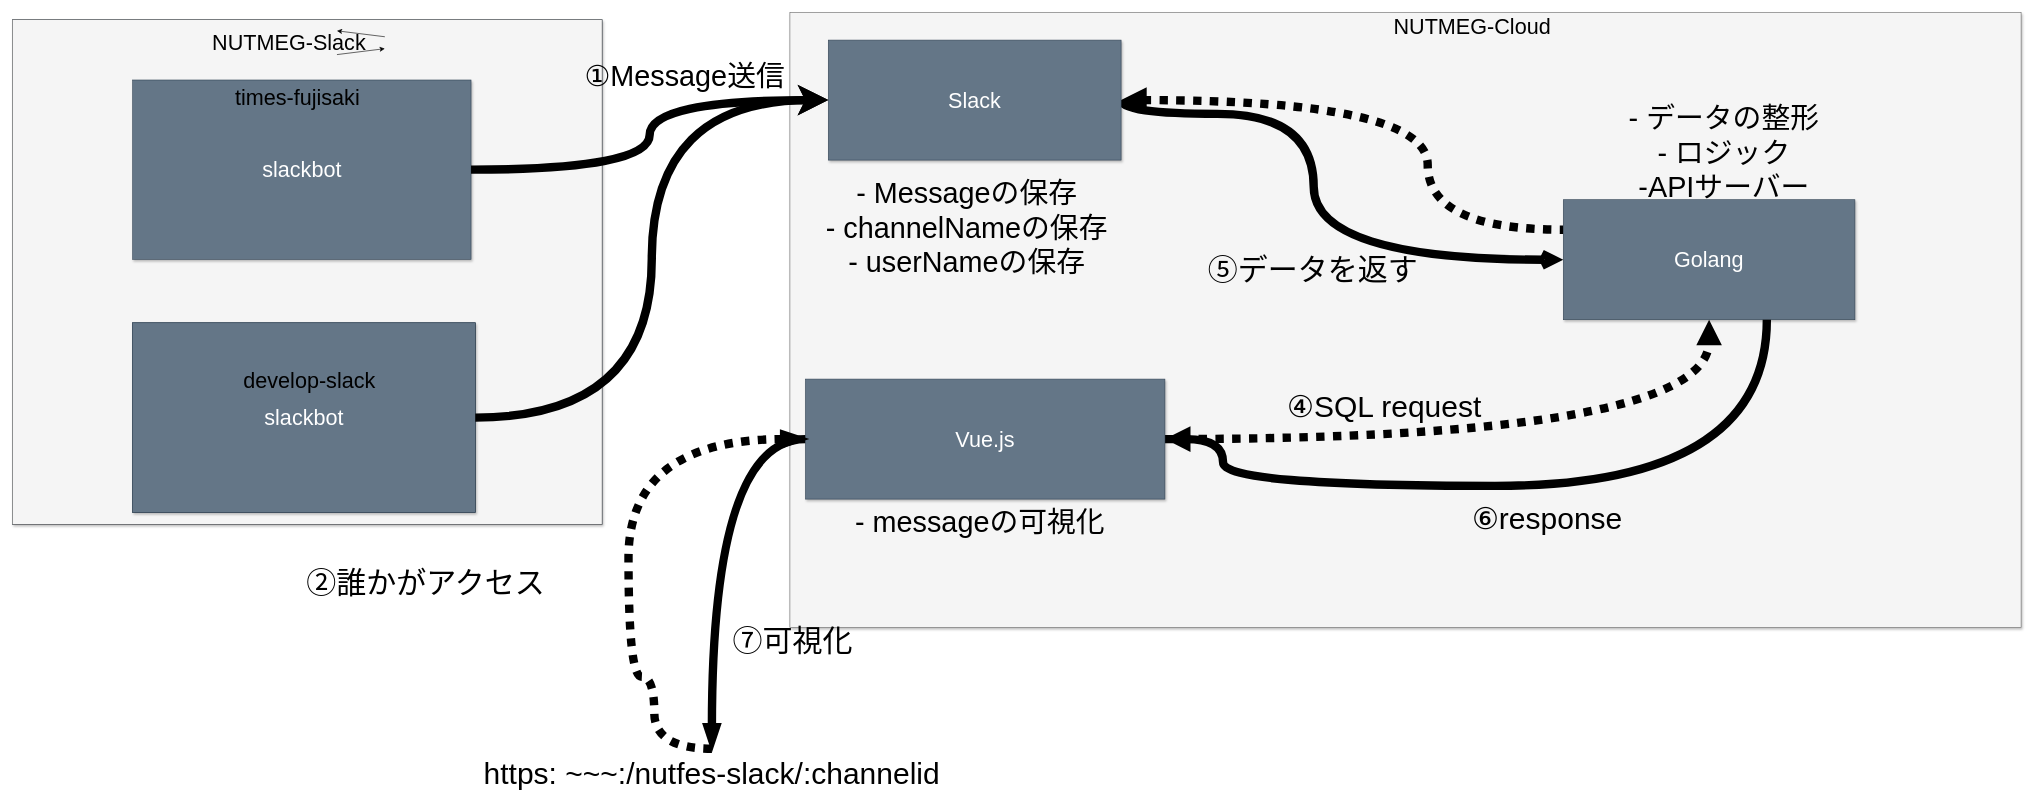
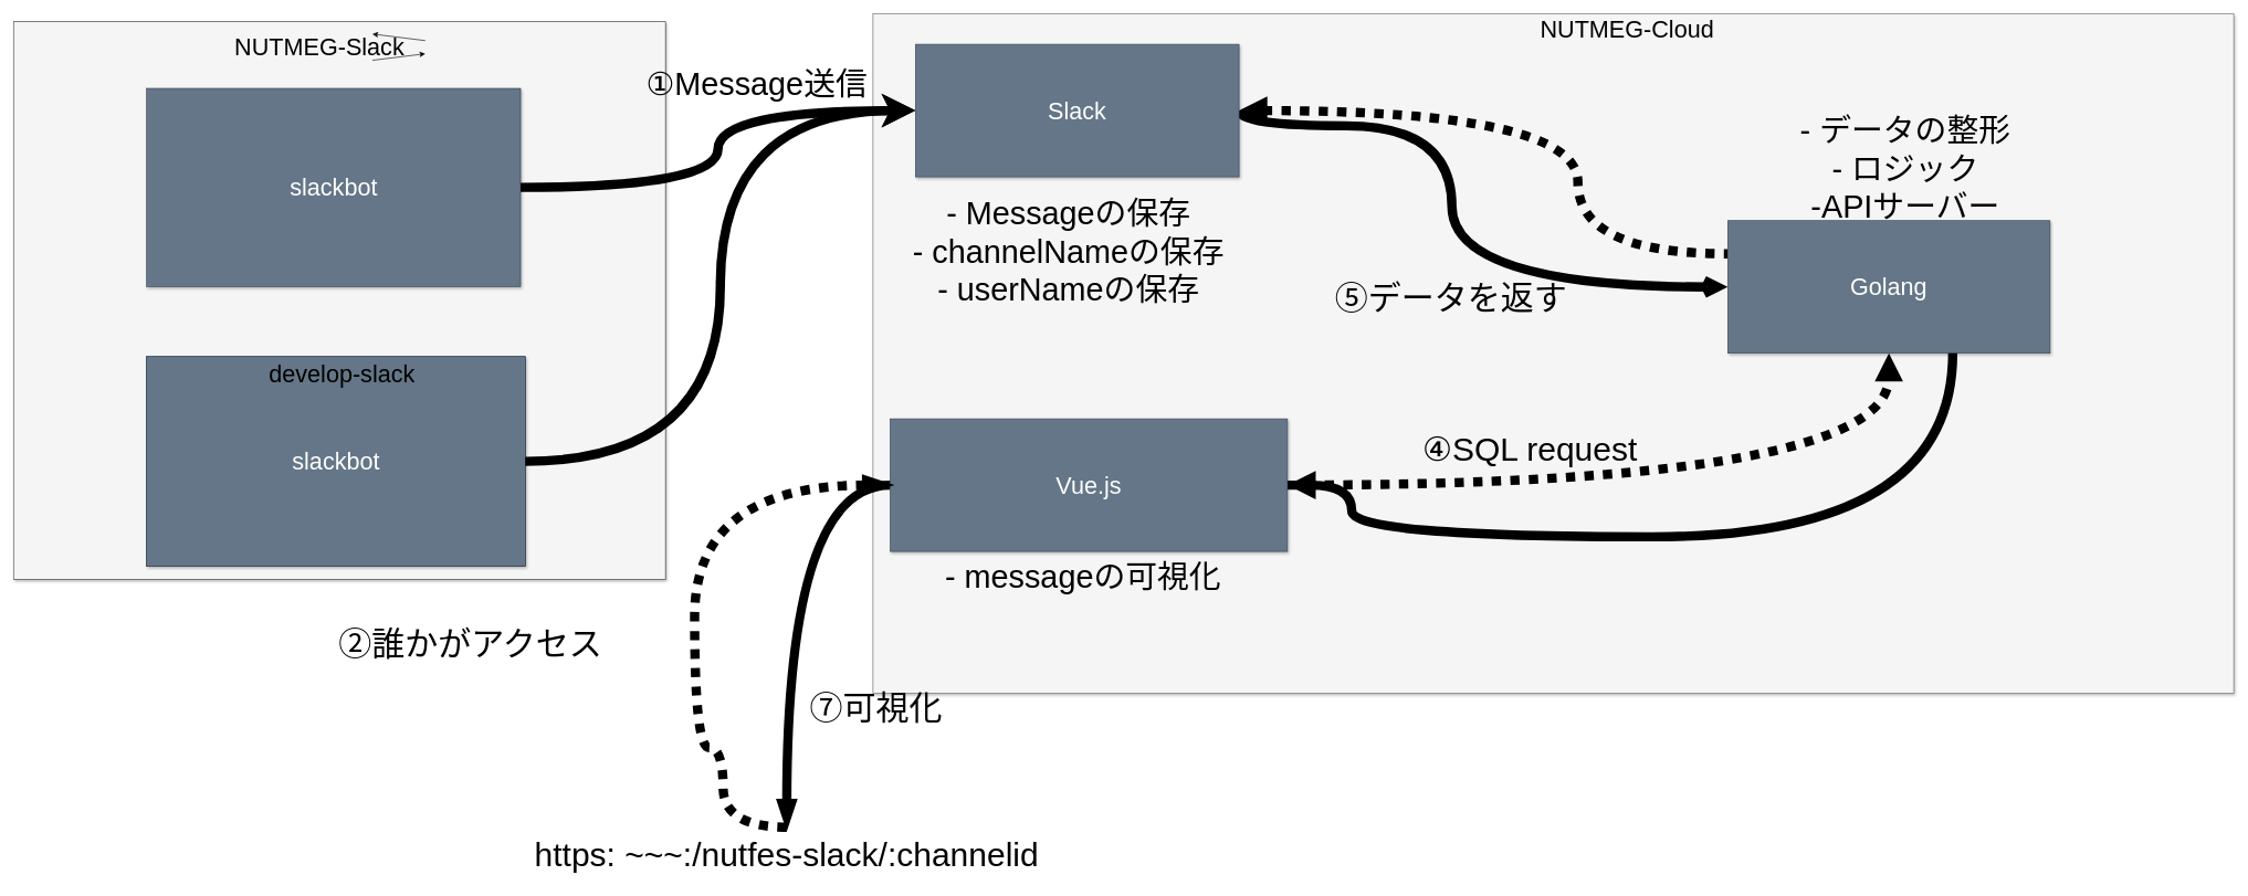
- <mxCell id="8" value="&lt;font color=&quot;#000000&quot;&gt;times-fujisaki&lt;/font&gt;" style="text;strokeColor=none;align=center;fillColor=none;html=1;verticalAlign=middle;whiteSpace=wrap;rounded=0;shadow=1;fontSize=36;" vertex="1" parent="6"><mxGeometry x="115.158" y="9.256" width="319.356" height="39.67" as="geometry" /></mxCell>
- <mxCell id="11" value="&lt;font color=&quot;#000000&quot;&gt;develop-slack&lt;/font&gt;" style="text;strokeColor=none;align=center;fillColor=none;html=1;verticalAlign=middle;whiteSpace=wrap;rounded=0;shadow=1;fontSize=36;" vertex="1" parent="9"><mxGeometry x="135.341" y="76.612" width="319.356" height="39.67" as="geometry" /></mxCell>
+ <mxCell id="11" value="&lt;font color=&quot;#000000&quot;&gt;develop-slack&lt;/font&gt;" style="text;strokeColor=none;align=center;fillColor=none;html=1;verticalAlign=middle;whiteSpace=wrap;rounded=0;shadow=1;fontSize=36;" vertex="1" parent="9"><mxGeometry x="135.341" y="6.612" width="319.356" height="39.67" as="geometry" /></mxCell>
- <mxCell id="32" value="&lt;font color=&quot;#000000&quot;&gt;⑥response&lt;/font&gt;" style="text;strokeColor=none;align=center;fillColor=none;html=1;verticalAlign=middle;whiteSpace=wrap;rounded=0;shadow=1;fontSize=50;fontColor=#3333FF;" vertex="1" parent="1"><mxGeometry x="2440" y="841" width="277" height="43" as="geometry" /></mxCell>
